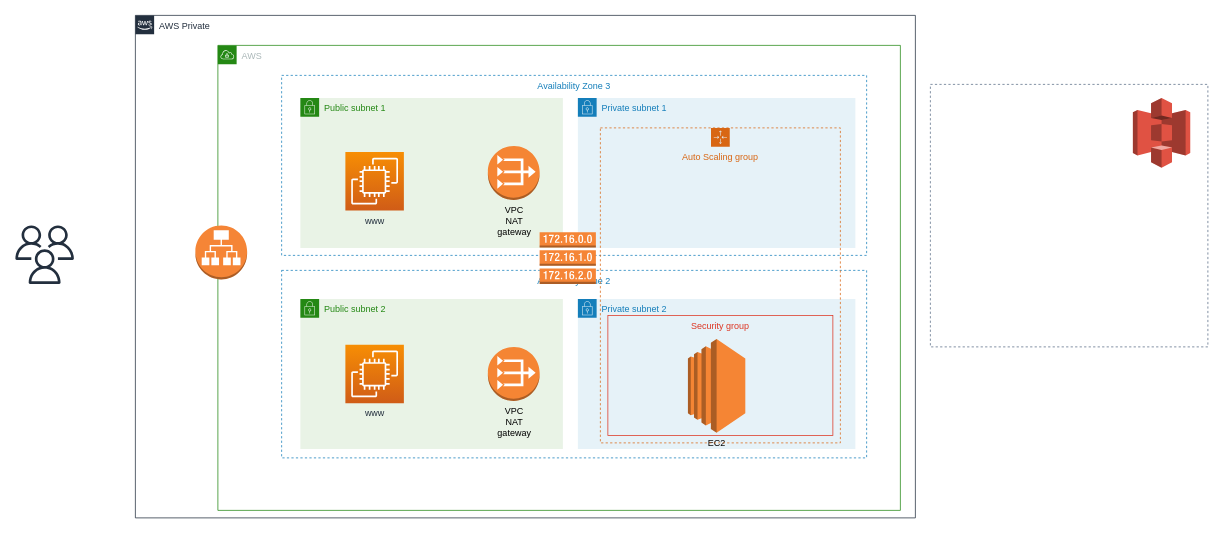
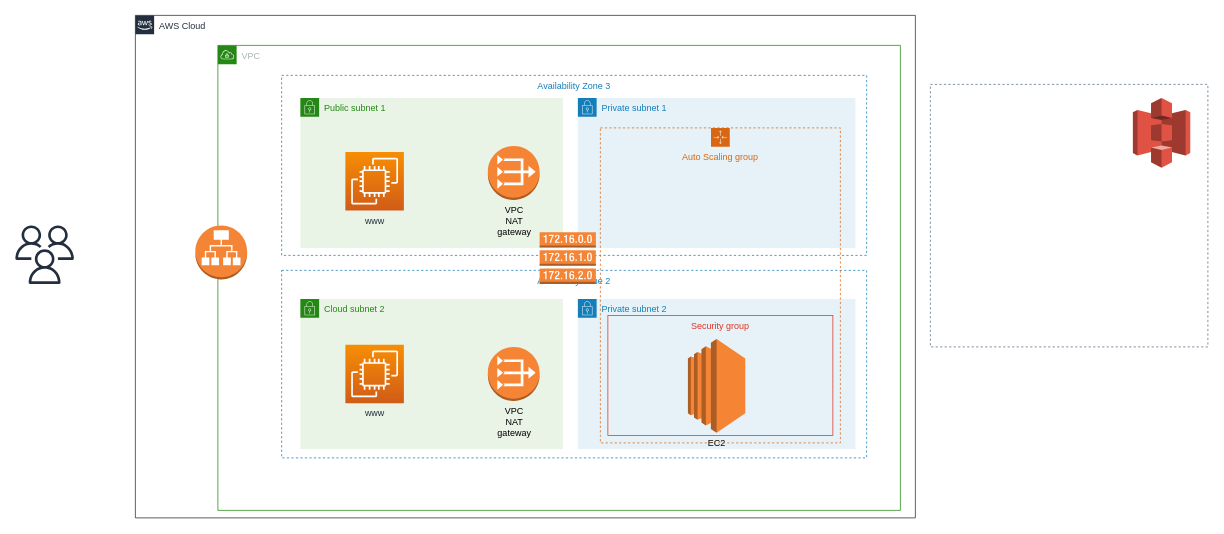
- <mxCell id="3" value="AWS Private" style="points=[[0,0],[0.25,0],[0.5,0],[0.75,0],[1,0],[1,0.25],[1,0.5],[1,0.75],[1,1],[0.75,1],[0.5,1],[0.25,1],[0,1],[0,0.75],[0,0.5],[0,0.25]];outlineConnect=0;gradientColor=none;html=1;whiteSpace=wrap;fontSize=12;fontStyle=0;shape=mxgraph.aws4.group;grIcon=mxgraph.aws4.group_aws_cloud_alt;strokeColor=#232F3E;fillColor=none;verticalAlign=top;align=left;spacingLeft=30;fontColor=#232F3E;dashed=0;" parent="1" vertex="1"><mxGeometry x="180" y="20" width="1040" height="670" as="geometry" /></mxCell>
+ <mxCell id="3" value="AWS Cloud" style="points=[[0,0],[0.25,0],[0.5,0],[0.75,0],[1,0],[1,0.25],[1,0.5],[1,0.75],[1,1],[0.75,1],[0.5,1],[0.25,1],[0,1],[0,0.75],[0,0.5],[0,0.25]];outlineConnect=0;gradientColor=none;html=1;whiteSpace=wrap;fontSize=12;fontStyle=0;shape=mxgraph.aws4.group;grIcon=mxgraph.aws4.group_aws_cloud_alt;strokeColor=#232F3E;fillColor=none;verticalAlign=top;align=left;spacingLeft=30;fontColor=#232F3E;dashed=0;" parent="1" vertex="1"><mxGeometry x="180" y="20" width="1040" height="670" as="geometry" /></mxCell>
- <mxCell id="4" value="AWS" style="points=[[0,0],[0.25,0],[0.5,0],[0.75,0],[1,0],[1,0.25],[1,0.5],[1,0.75],[1,1],[0.75,1],[0.5,1],[0.25,1],[0,1],[0,0.75],[0,0.5],[0,0.25]];outlineConnect=0;gradientColor=none;html=1;whiteSpace=wrap;fontSize=12;fontStyle=0;shape=mxgraph.aws4.group;grIcon=mxgraph.aws4.group_vpc;strokeColor=#248814;fillColor=none;verticalAlign=top;align=left;spacingLeft=30;fontColor=#AAB7B8;dashed=0;" parent="1" vertex="1"><mxGeometry x="290" y="60" width="910" height="620" as="geometry" /></mxCell>
+ <mxCell id="4" value="VPC" style="points=[[0,0],[0.25,0],[0.5,0],[0.75,0],[1,0],[1,0.25],[1,0.5],[1,0.75],[1,1],[0.75,1],[0.5,1],[0.25,1],[0,1],[0,0.75],[0,0.5],[0,0.25]];outlineConnect=0;gradientColor=none;html=1;whiteSpace=wrap;fontSize=12;fontStyle=0;shape=mxgraph.aws4.group;grIcon=mxgraph.aws4.group_vpc;strokeColor=#248814;fillColor=none;verticalAlign=top;align=left;spacingLeft=30;fontColor=#AAB7B8;dashed=0;" parent="1" vertex="1"><mxGeometry x="290" y="60" width="910" height="620" as="geometry" /></mxCell>
- <mxCell id="9" value="Public subnet 2" style="points=[[0,0],[0.25,0],[0.5,0],[0.75,0],[1,0],[1,0.25],[1,0.5],[1,0.75],[1,1],[0.75,1],[0.5,1],[0.25,1],[0,1],[0,0.75],[0,0.5],[0,0.25]];outlineConnect=0;gradientColor=none;html=1;whiteSpace=wrap;fontSize=12;fontStyle=0;shape=mxgraph.aws4.group;grIcon=mxgraph.aws4.group_security_group;grStroke=0;strokeColor=#248814;fillColor=#E9F3E6;verticalAlign=top;align=left;spacingLeft=30;fontColor=#248814;dashed=0;" parent="1" vertex="1"><mxGeometry x="400" y="398" width="350" height="200" as="geometry" /></mxCell>
+ <mxCell id="9" value="Cloud subnet 2" style="points=[[0,0],[0.25,0],[0.5,0],[0.75,0],[1,0],[1,0.25],[1,0.5],[1,0.75],[1,1],[0.75,1],[0.5,1],[0.25,1],[0,1],[0,0.75],[0,0.5],[0,0.25]];outlineConnect=0;gradientColor=none;html=1;whiteSpace=wrap;fontSize=12;fontStyle=0;shape=mxgraph.aws4.group;grIcon=mxgraph.aws4.group_security_group;grStroke=0;strokeColor=#248814;fillColor=#E9F3E6;verticalAlign=top;align=left;spacingLeft=30;fontColor=#248814;dashed=0;" parent="1" vertex="1"><mxGeometry x="400" y="398" width="350" height="200" as="geometry" /></mxCell>
